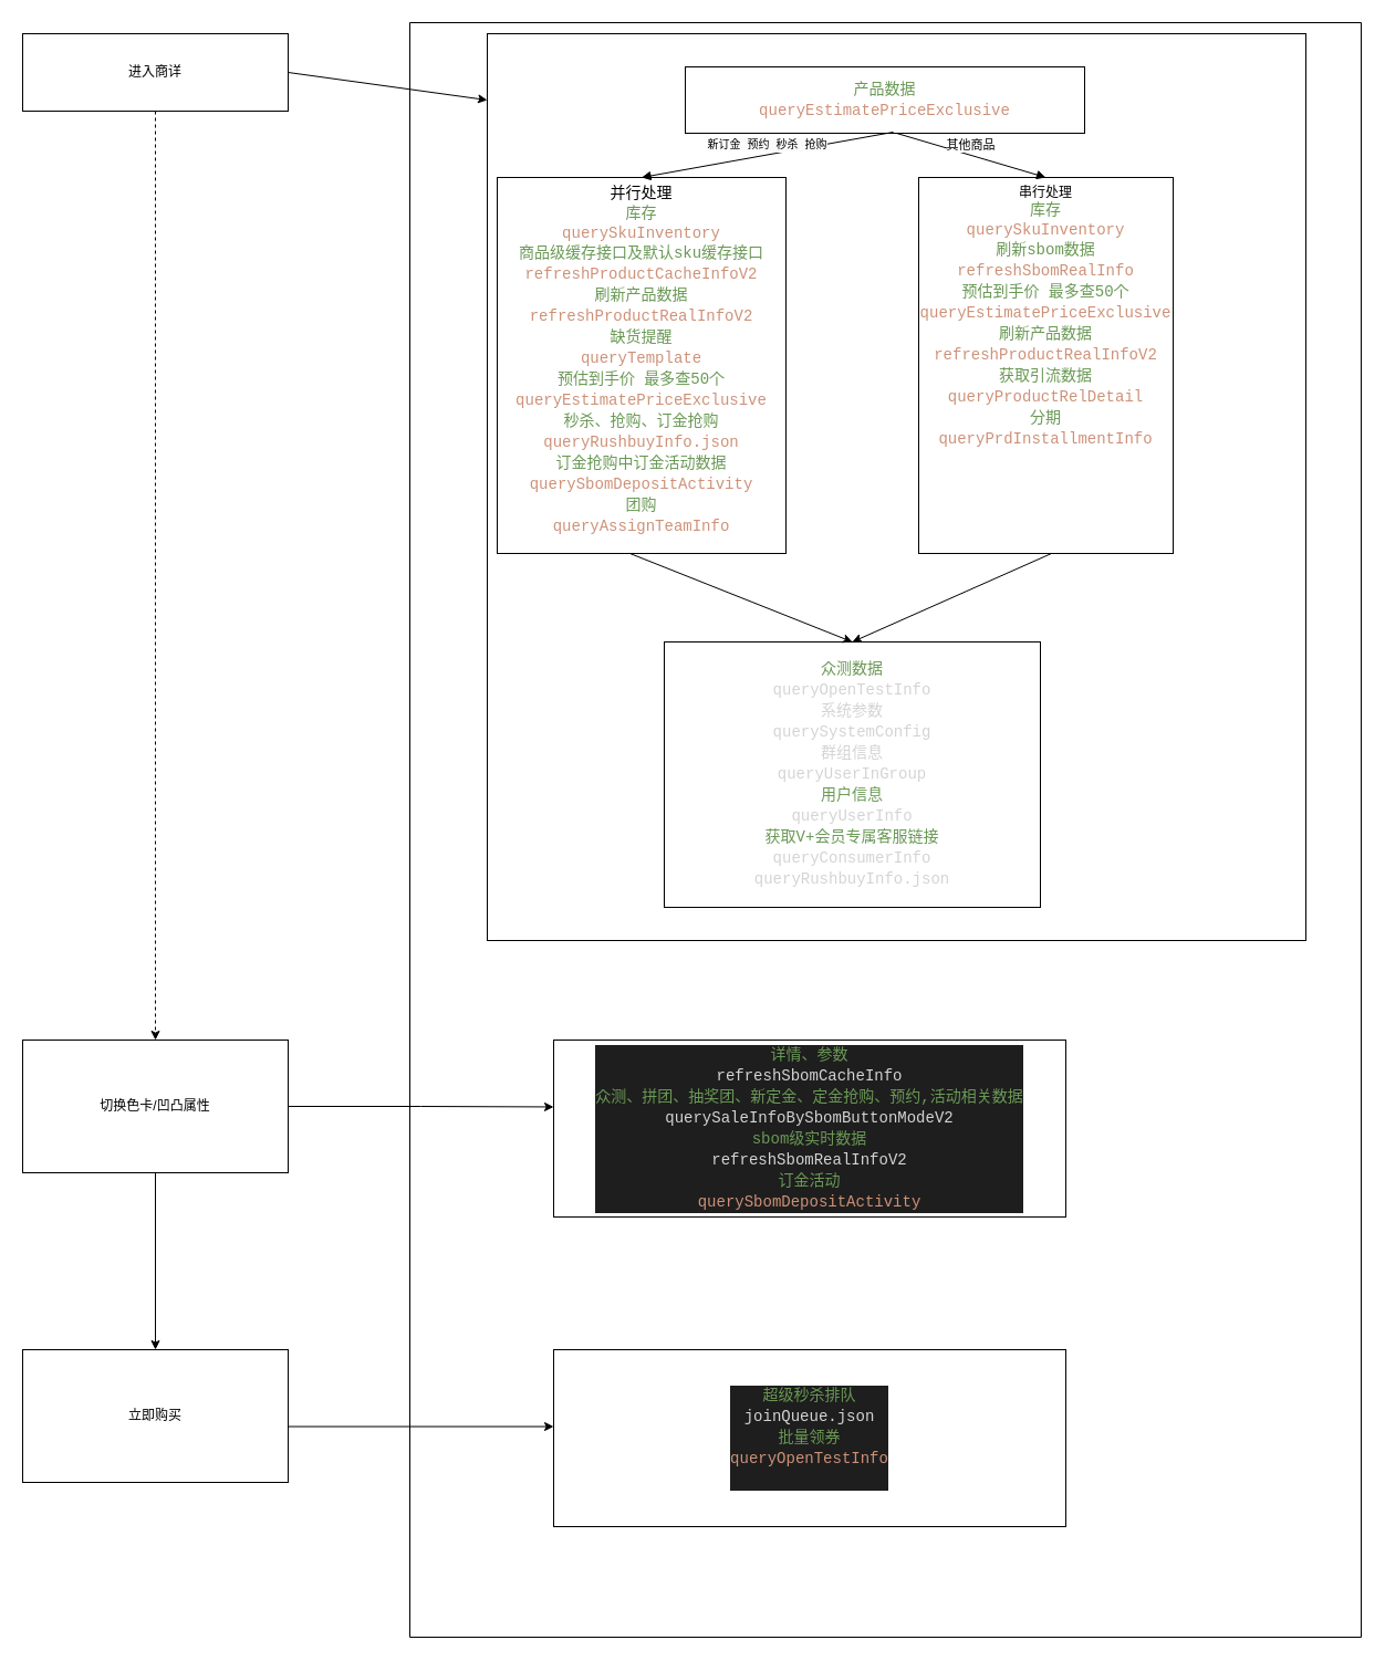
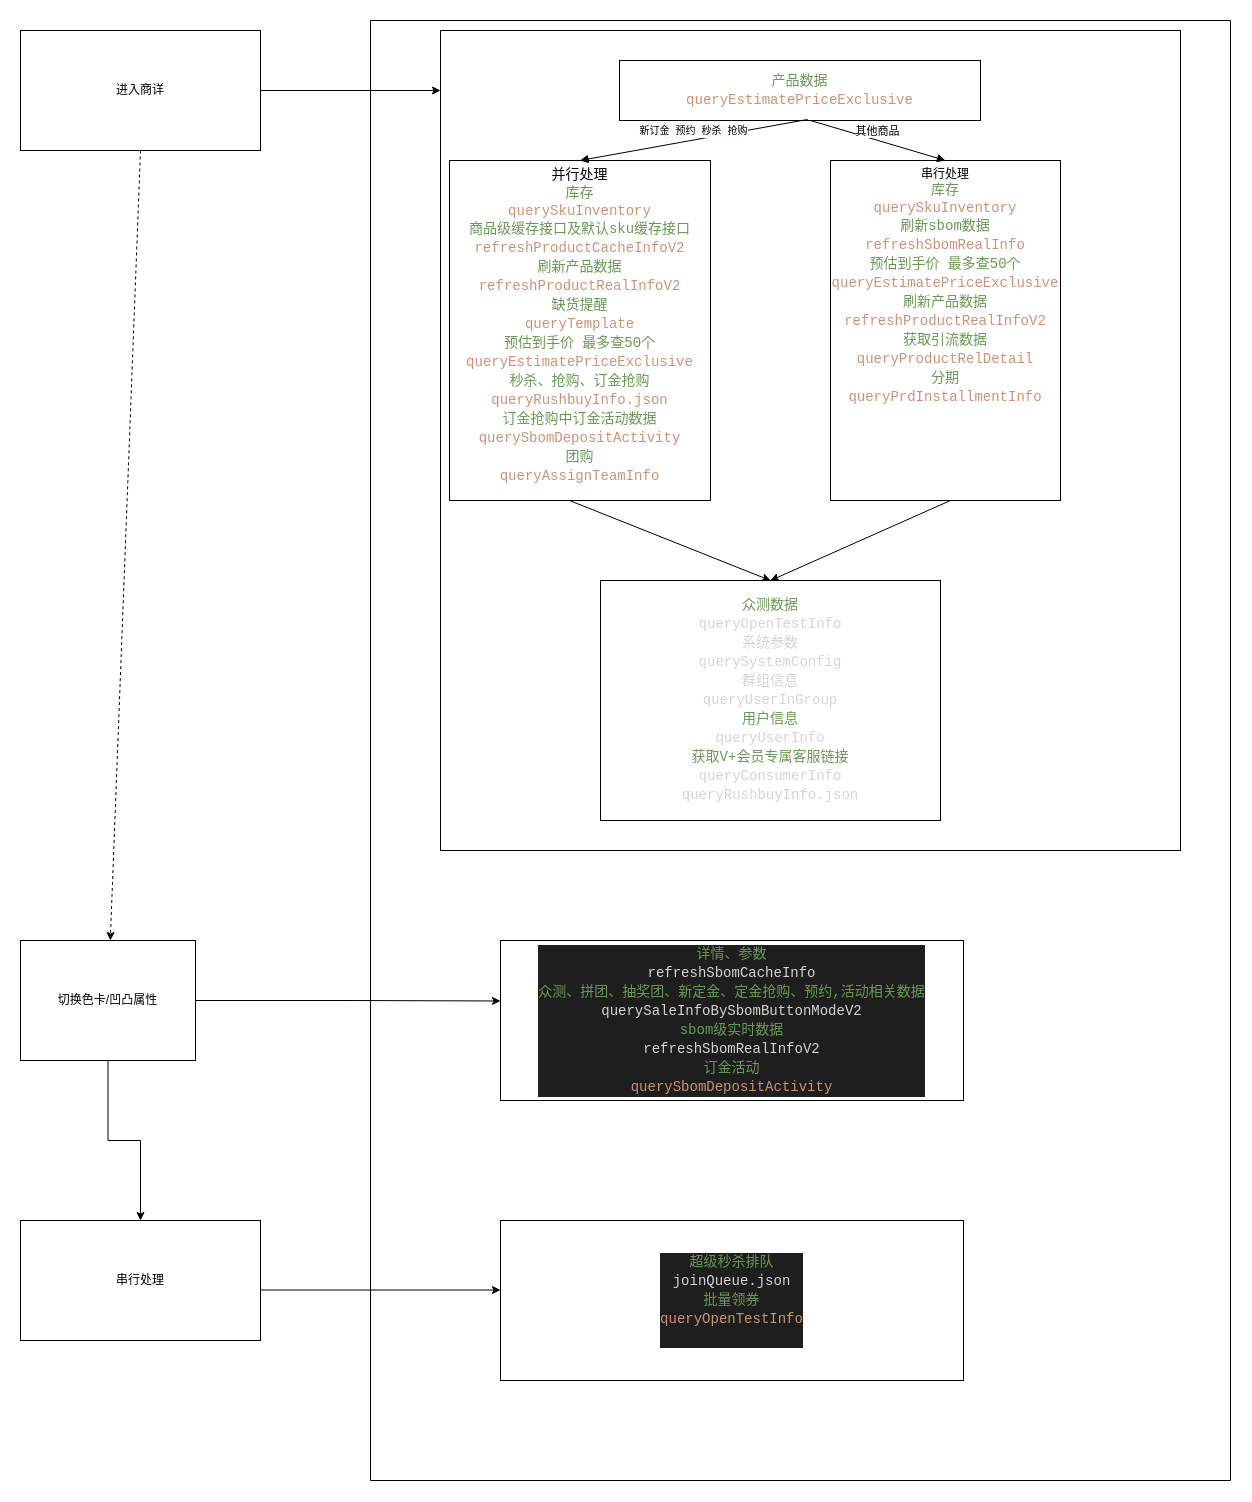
- <mxCell id="2" value="进入商详" style="rounded=0;whiteSpace=wrap;html=1;" parent="1" vertex="1"><mxGeometry x="20" y="30" width="240" height="70" as="geometry" /></mxCell>
+ <mxCell id="2" value="进入商详" style="rounded=0;whiteSpace=wrap;html=1;" parent="1" vertex="1"><mxGeometry x="20" y="30" width="240" height="120" as="geometry" /></mxCell>
- <mxCell id="5" value="切换色卡/凹凸属性" style="rounded=0;whiteSpace=wrap;html=1;" parent="1" vertex="1"><mxGeometry x="20" y="940" width="240" height="120" as="geometry" /></mxCell>
+ <mxCell id="5" value="切换色卡/凹凸属性" style="rounded=0;whiteSpace=wrap;html=1;" parent="1" vertex="1"><mxGeometry x="20" y="940" width="175" height="120" as="geometry" /></mxCell>
- <mxCell id="18" value="立即购买" style="rounded=0;whiteSpace=wrap;html=1;" parent="1" vertex="1"><mxGeometry x="20" y="1220" width="240" height="120" as="geometry" /></mxCell>
+ <mxCell id="18" value="串行处理" style="rounded=0;whiteSpace=wrap;html=1;" parent="1" vertex="1"><mxGeometry x="20" y="1220" width="240" height="120" as="geometry" /></mxCell>
